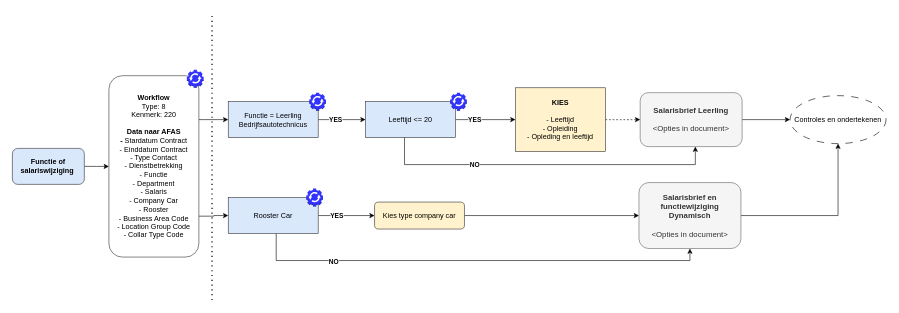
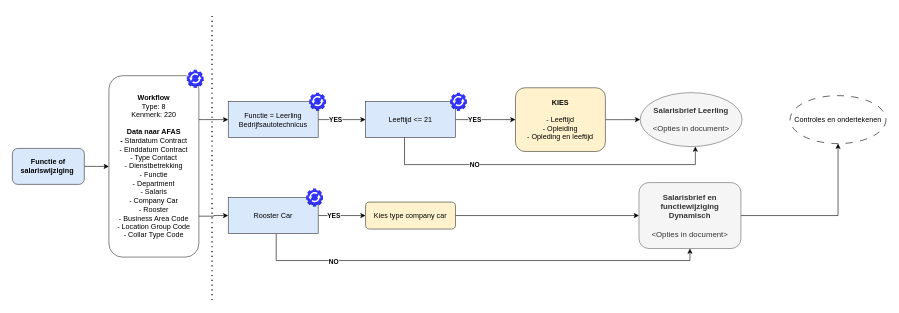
- <mxCell id="16" value="&lt;div&gt;Leeftijd &amp;lt;= 20&lt;/div&gt;&lt;div&gt;&lt;/div&gt;" style="rounded=0;whiteSpace=wrap;html=1;fillColor=#dae8fc;strokeColor=#333333;" parent="1" vertex="1"><mxGeometry x="609" y="169" width="150" height="60" as="geometry" /></mxCell>
+ <mxCell id="16" value="&lt;div&gt;Leeftijd &amp;lt;= 21&lt;/div&gt;&lt;div&gt;&lt;/div&gt;" style="rounded=0;whiteSpace=wrap;html=1;fillColor=#dae8fc;strokeColor=#333333;" parent="1" vertex="1"><mxGeometry x="609" y="169" width="150" height="60" as="geometry" /></mxCell>
- <mxCell id="22" value="&lt;div&gt;&lt;div&gt;&lt;b&gt;KIES&lt;/b&gt;&lt;/div&gt;&lt;div&gt;&lt;br&gt;&lt;/div&gt;&lt;div&gt;- Leeftijd&lt;/div&gt;&lt;div&gt;- Opleiding&lt;/div&gt;&lt;div&gt;- Opleding en leeftijd&lt;/div&gt;&lt;/div&gt;" style="whiteSpace=wrap;html=1;fillColor=#fff2cc;strokeColor=#333333;rounded=0;" parent="1" vertex="1"><mxGeometry x="859" y="145.88" width="150" height="106.25" as="geometry" /></mxCell>
+ <mxCell id="22" value="&lt;div&gt;&lt;div&gt;&lt;b&gt;KIES&lt;/b&gt;&lt;/div&gt;&lt;div&gt;&lt;br&gt;&lt;/div&gt;&lt;div&gt;- Leeftijd&lt;/div&gt;&lt;div&gt;- Opleiding&lt;/div&gt;&lt;div&gt;- Opleding en leeftijd&lt;/div&gt;&lt;/div&gt;" style="rounded=1;whiteSpace=wrap;html=1;fillColor=#fff2cc;strokeColor=#333333;" parent="1" vertex="1"><mxGeometry x="859" y="145.88" width="150" height="106.25" as="geometry" /></mxCell>
- <mxCell id="21" style="edgeStyle=orthogonalEdgeStyle;rounded=0;orthogonalLoop=1;jettySize=auto;html=1;dashed=1;" parent="1" source="22" target="20" edge="1"><mxGeometry relative="1" as="geometry" /></mxCell>
+ <mxCell id="21" style="edgeStyle=orthogonalEdgeStyle;rounded=0;orthogonalLoop=1;jettySize=auto;html=1;" parent="1" source="22" target="20" edge="1"><mxGeometry relative="1" as="geometry" /></mxCell>
- <mxCell id="20" value="&lt;span style=&quot;font-size: 13px;&quot;&gt;&lt;b&gt;Salarisbrief Leerling&lt;/b&gt;&lt;/span&gt;&lt;br&gt;&lt;div style=&quot;font-size: 13px;&quot;&gt;&lt;b&gt;&lt;br&gt;&lt;/b&gt;&lt;div&gt;&amp;lt;Opties in document&amp;gt;&lt;br&gt;&lt;/div&gt;&lt;/div&gt;" style="rounded=1;whiteSpace=wrap;html=1;fillColor=#f5f5f5;strokeColor=#666666;fontColor=#333333;" parent="1" vertex="1"><mxGeometry x="1067" y="154" width="170" height="90" as="geometry" /></mxCell>
+ <mxCell id="20" value="&lt;span style=&quot;font-size: 13px;&quot;&gt;&lt;b&gt;Salarisbrief Leerling&lt;/b&gt;&lt;/span&gt;&lt;br&gt;&lt;div style=&quot;font-size: 13px;&quot;&gt;&lt;b&gt;&lt;br&gt;&lt;/b&gt;&lt;div&gt;&amp;lt;Opties in document&amp;gt;&lt;br&gt;&lt;/div&gt;&lt;/div&gt;" style="ellipse;whiteSpace=wrap;html=1;fillColor=#f5f5f5;strokeColor=#666666;fontColor=#333333;" parent="1" vertex="1"><mxGeometry x="1067" y="154" width="170" height="90" as="geometry" /></mxCell>
- <mxCell id="19" style="edgeStyle=orthogonalEdgeStyle;rounded=0;orthogonalLoop=1;jettySize=auto;html=1;" parent="1" source="20" target="25" edge="1"><mxGeometry relative="1" as="geometry" /></mxCell>
- <mxCell id="32" value="Kies type company car" style="rounded=1;whiteSpace=wrap;html=1;fillColor=#fff2cc;strokeColor=#333333;" parent="1" vertex="1"><mxGeometry x="624" y="336.5" width="150" height="45" as="geometry" /></mxCell>
+ <mxCell id="32" value="Kies type company car" style="rounded=1;whiteSpace=wrap;html=1;fillColor=#fff2cc;strokeColor=#333333;" parent="1" vertex="1"><mxGeometry x="609" y="336.5" width="150" height="45" as="geometry" /></mxCell>
